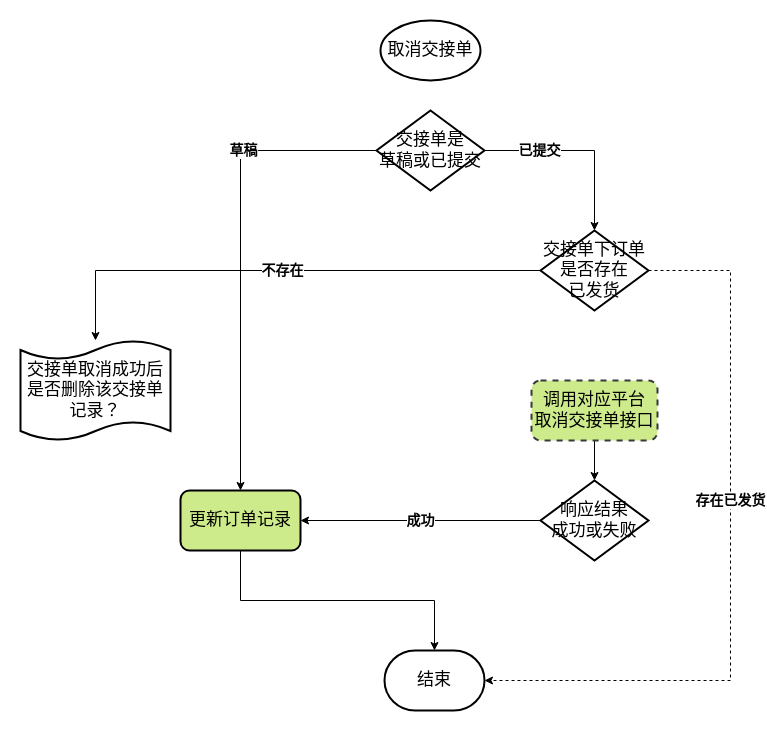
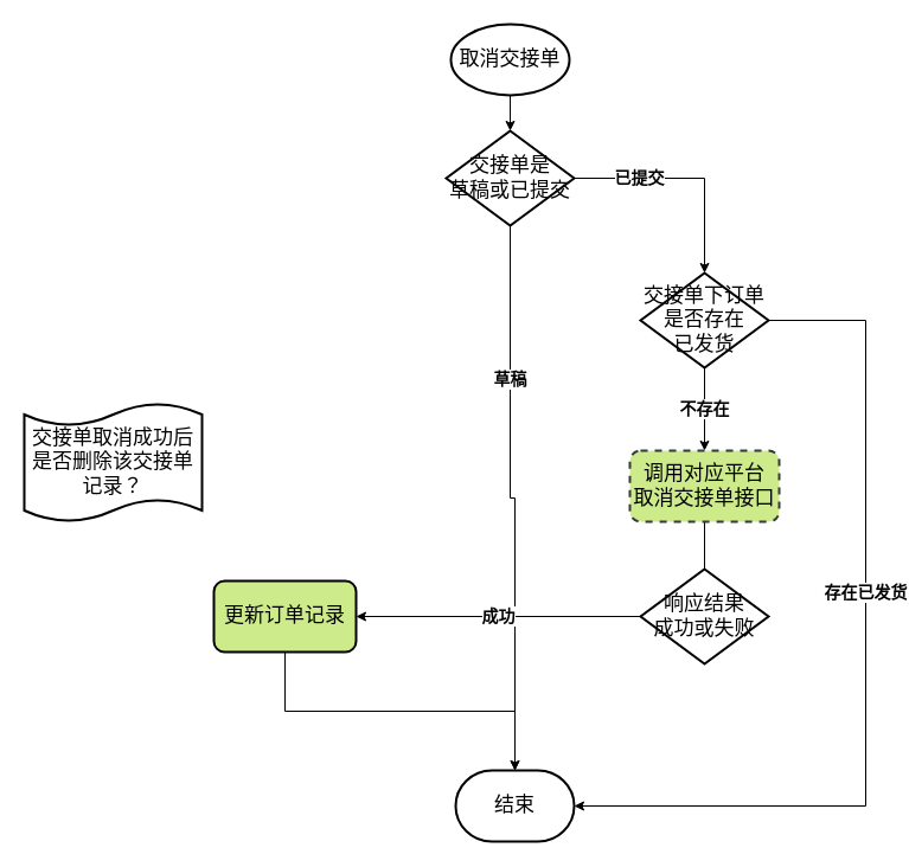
+ <mxCell id="2" style="edgeStyle=orthogonalEdgeStyle;rounded=0;orthogonalLoop=1;jettySize=auto;html=1;entryX=0.5;entryY=0;entryDx=0;entryDy=0;entryPerimeter=0;" edge="1" parent="1" source="3" target="6"><mxGeometry relative="1" as="geometry" /></mxCell>
- <mxCell id="4" value="&lt;b&gt;&lt;font style=&quot;font-size: 14px;&quot;&gt;草稿&lt;/font&gt;&lt;/b&gt;" style="edgeStyle=orthogonalEdgeStyle;rounded=0;orthogonalLoop=1;jettySize=auto;html=1;" edge="1" parent="1" source="6" target="8"><mxGeometry x="-0.441" relative="1" as="geometry"><mxPoint as="offset" /></mxGeometry></mxCell>
+ <mxCell id="4" value="&lt;b&gt;&lt;font style=&quot;font-size: 14px;&quot;&gt;草稿&lt;/font&gt;&lt;/b&gt;" style="edgeStyle=orthogonalEdgeStyle;rounded=0;orthogonalLoop=1;jettySize=auto;html=1;" edge="1" parent="1" source="6" target="13"><mxGeometry x="-0.441" relative="1" as="geometry"><mxPoint as="offset" /></mxGeometry></mxCell>
- <mxCell id="10" value="&lt;b&gt;&lt;font style=&quot;font-size: 14px;&quot;&gt;不存在&lt;/font&gt;&lt;/b&gt;" style="edgeStyle=orthogonalEdgeStyle;rounded=0;orthogonalLoop=1;jettySize=auto;html=1;" edge="1" parent="1" source="12" target="9"><mxGeometry relative="1" as="geometry" /></mxCell>
+ <mxCell id="10" value="&lt;b&gt;&lt;font style=&quot;font-size: 14px;&quot;&gt;不存在&lt;/font&gt;&lt;/b&gt;" style="edgeStyle=orthogonalEdgeStyle;rounded=0;orthogonalLoop=1;jettySize=auto;html=1;" edge="1" parent="1" source="12" target="15"><mxGeometry relative="1" as="geometry" /></mxCell>
- <mxCell id="14" style="edgeStyle=orthogonalEdgeStyle;rounded=0;orthogonalLoop=1;jettySize=auto;html=1;entryX=0.5;entryY=0;entryDx=0;entryDy=0;entryPerimeter=0;" edge="1" parent="1" source="15" target="17"><mxGeometry relative="1" as="geometry" /></mxCell>
+ <mxCell id="14" style="edgeStyle=orthogonalEdgeStyle;rounded=0;orthogonalLoop=1;jettySize=auto;html=1;entryX=0.5;entryY=0;entryDx=0;entryDy=0;entryPerimeter=0;endArrow=none;" edge="1" parent="1" source="15" target="17"><mxGeometry relative="1" as="geometry" /></mxCell>
- <mxCell id="11" value="&lt;b&gt;&lt;font style=&quot;font-size: 14px;&quot;&gt;存在已发货&lt;/font&gt;&lt;/b&gt;" style="edgeStyle=orthogonalEdgeStyle;rounded=0;orthogonalLoop=1;jettySize=auto;html=1;entryX=1;entryY=0.5;entryDx=0;entryDy=0;entryPerimeter=0;exitX=1;exitY=0.5;exitDx=0;exitDy=0;exitPerimeter=0;dashed=1;" edge="1" parent="1" source="12" target="13"><mxGeometry x="-0.154" relative="1" as="geometry"><Array as="points"><mxPoint x="730" y="270" /><mxPoint x="730" y="680" /></Array><mxPoint as="offset" /></mxGeometry></mxCell>
+ <mxCell id="11" value="&lt;b&gt;&lt;font style=&quot;font-size: 14px;&quot;&gt;存在已发货&lt;/font&gt;&lt;/b&gt;" style="edgeStyle=orthogonalEdgeStyle;rounded=0;orthogonalLoop=1;jettySize=auto;html=1;entryX=1;entryY=0.5;entryDx=0;entryDy=0;entryPerimeter=0;exitX=1;exitY=0.5;exitDx=0;exitDy=0;exitPerimeter=0;" edge="1" parent="1" source="12" target="13"><mxGeometry x="-0.154" relative="1" as="geometry"><Array as="points"><mxPoint x="730" y="270" /><mxPoint x="730" y="680" /></Array><mxPoint as="offset" /></mxGeometry></mxCell>
